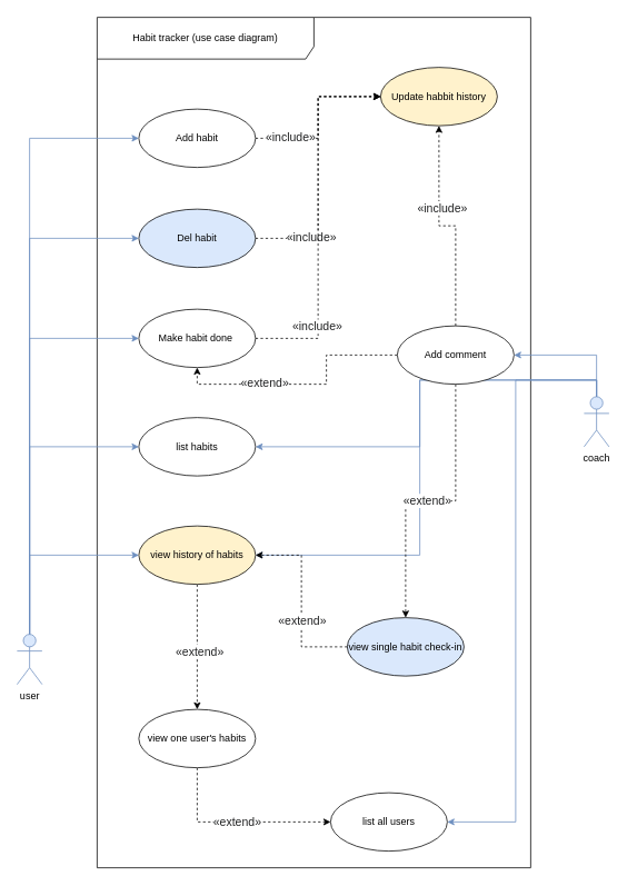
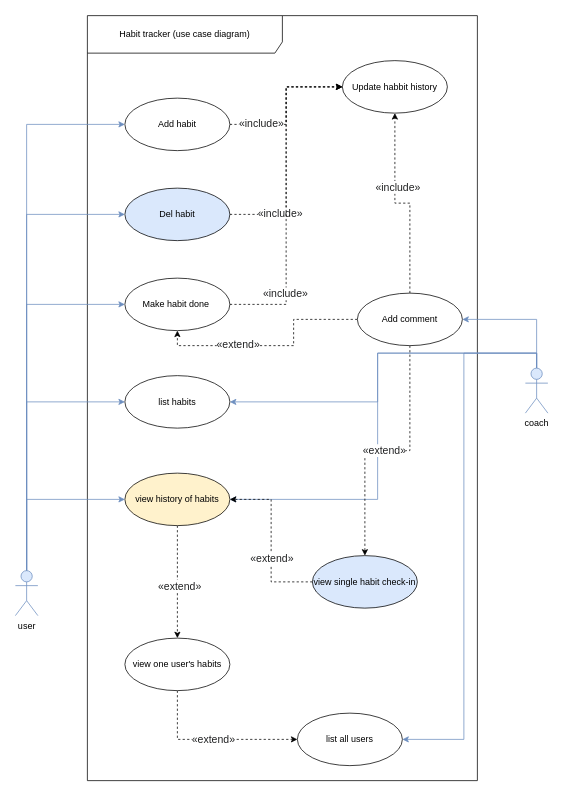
- <mxCell id="31" value="Update habbit history" style="ellipse;whiteSpace=wrap;html=1;fillColor=#fff2cc;" vertex="1" parent="1"><mxGeometry x="456" y="80" width="140" height="70" as="geometry" /></mxCell>
+ <mxCell id="31" value="Update habbit history" style="ellipse;whiteSpace=wrap;html=1;" vertex="1" parent="1"><mxGeometry x="456" y="80" width="140" height="70" as="geometry" /></mxCell>
- <mxCell id="13" value="coach" style="shape=umlActor;verticalLabelPosition=bottom;verticalAlign=top;html=1;fillColor=#dae8fc;strokeColor=#6c8ebf;" vertex="1" parent="1"><mxGeometry x="700" y="475" width="30" height="60" as="geometry" /></mxCell>
+ <mxCell id="13" value="coach" style="shape=umlActor;verticalLabelPosition=bottom;verticalAlign=top;html=1;fillColor=#dae8fc;strokeColor=#6c8ebf;" vertex="1" parent="1"><mxGeometry x="700" y="490" width="30" height="60" as="geometry" /></mxCell>
